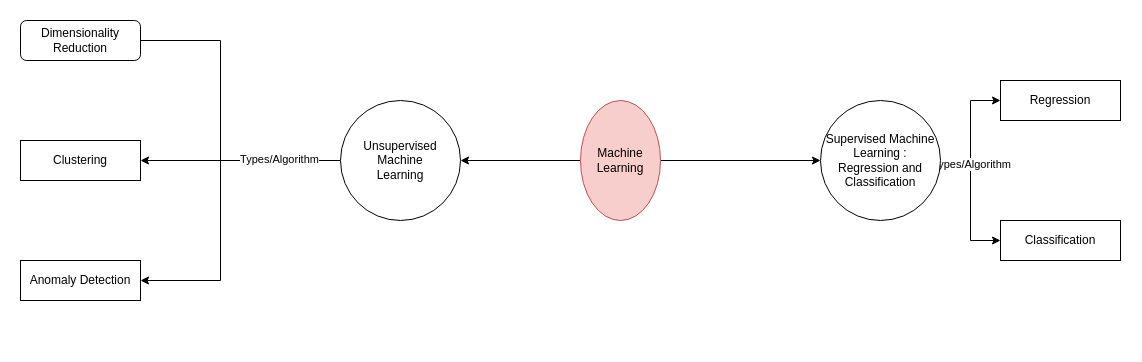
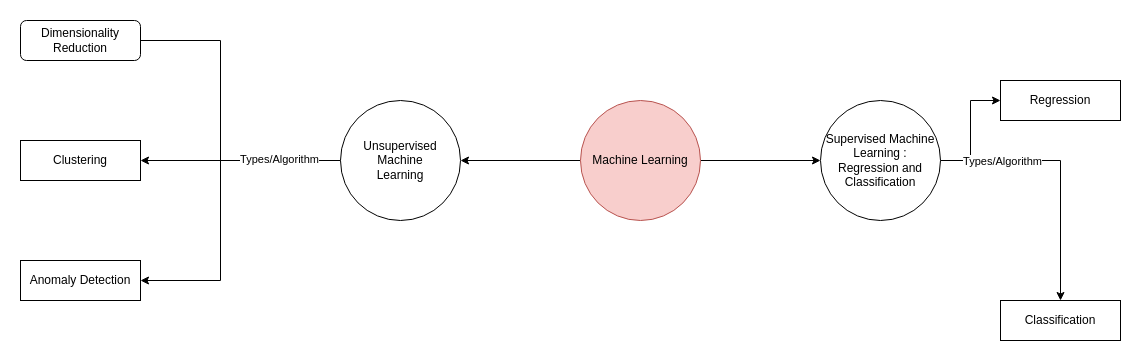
- <mxCell id="8" value="Machine Learning" style="ellipse;whiteSpace=wrap;html=1;aspect=fixed;align=center;fillColor=#f8cecc;strokeColor=#b85450;" vertex="1" parent="1"><mxGeometry x="580" y="100" width="80" height="120" as="geometry" /></mxCell>
+ <mxCell id="8" value="Machine Learning" style="ellipse;whiteSpace=wrap;html=1;aspect=fixed;align=center;fillColor=#f8cecc;strokeColor=#b85450;" vertex="1" parent="1"><mxGeometry x="580" y="100" width="120" height="120" as="geometry" /></mxCell>
- <mxCell id="15" value="Classification" style="whiteSpace=wrap;html=1;" vertex="1" parent="1"><mxGeometry x="1000" y="220" width="120" height="40" as="geometry" /></mxCell>
+ <mxCell id="15" value="Classification" style="whiteSpace=wrap;html=1;" vertex="1" parent="1"><mxGeometry x="1000" y="300" width="120" height="40" as="geometry" /></mxCell>
